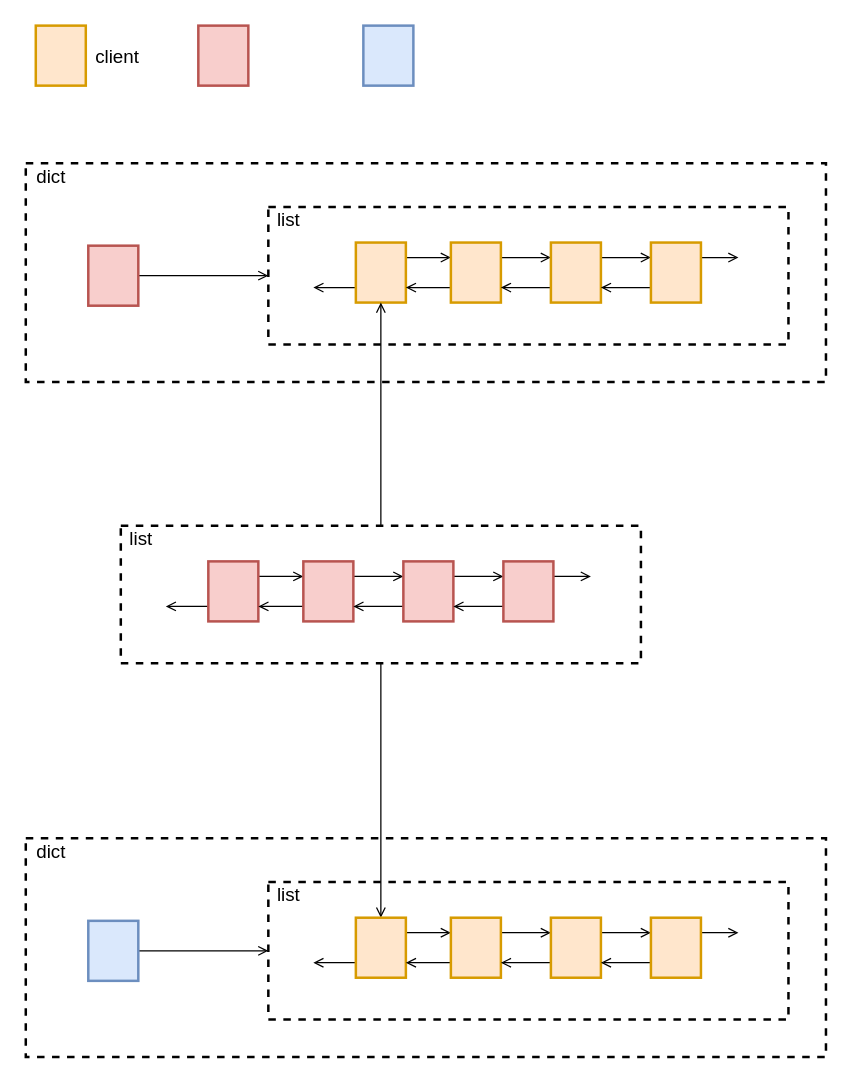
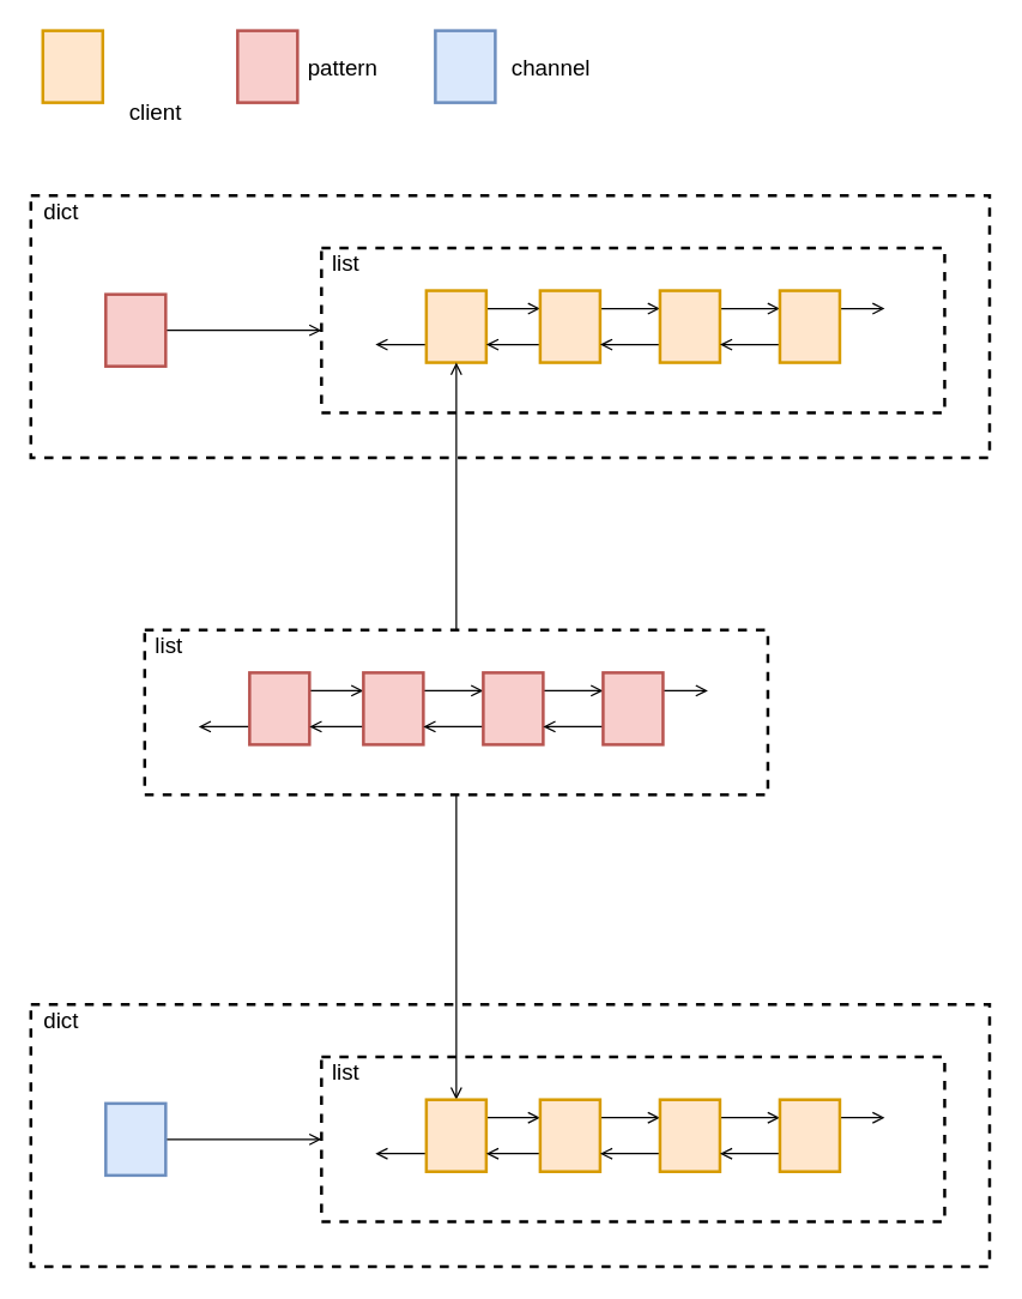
- <mxCell id="21" value="client" style="text;html=1;align=center;verticalAlign=middle;resizable=0;points=[];autosize=1;strokeColor=none;fontSize=15;" parent="1" vertex="1"><mxGeometry x="68" y="34" width="50" height="20" as="geometry" /></mxCell>
+ <mxCell id="21" value="client" style="text;html=1;align=center;verticalAlign=middle;resizable=0;points=[];autosize=1;strokeColor=none;fontSize=15;" parent="1" vertex="1"><mxGeometry x="78" y="64" width="50" height="20" as="geometry" /></mxCell>
+ <mxCell id="23" value="pattern" style="text;html=1;align=center;verticalAlign=middle;resizable=0;points=[];autosize=1;strokeColor=none;fontSize=15;" parent="1" vertex="1"><mxGeometry x="198" y="34" width="60" height="20" as="geometry" /></mxCell>
+ <mxCell id="59" value="channel" style="text;html=1;align=center;verticalAlign=middle;resizable=0;points=[];autosize=1;strokeColor=none;fontSize=15;" parent="1" vertex="1"><mxGeometry x="332" y="34" width="70" height="20" as="geometry" /></mxCell>
